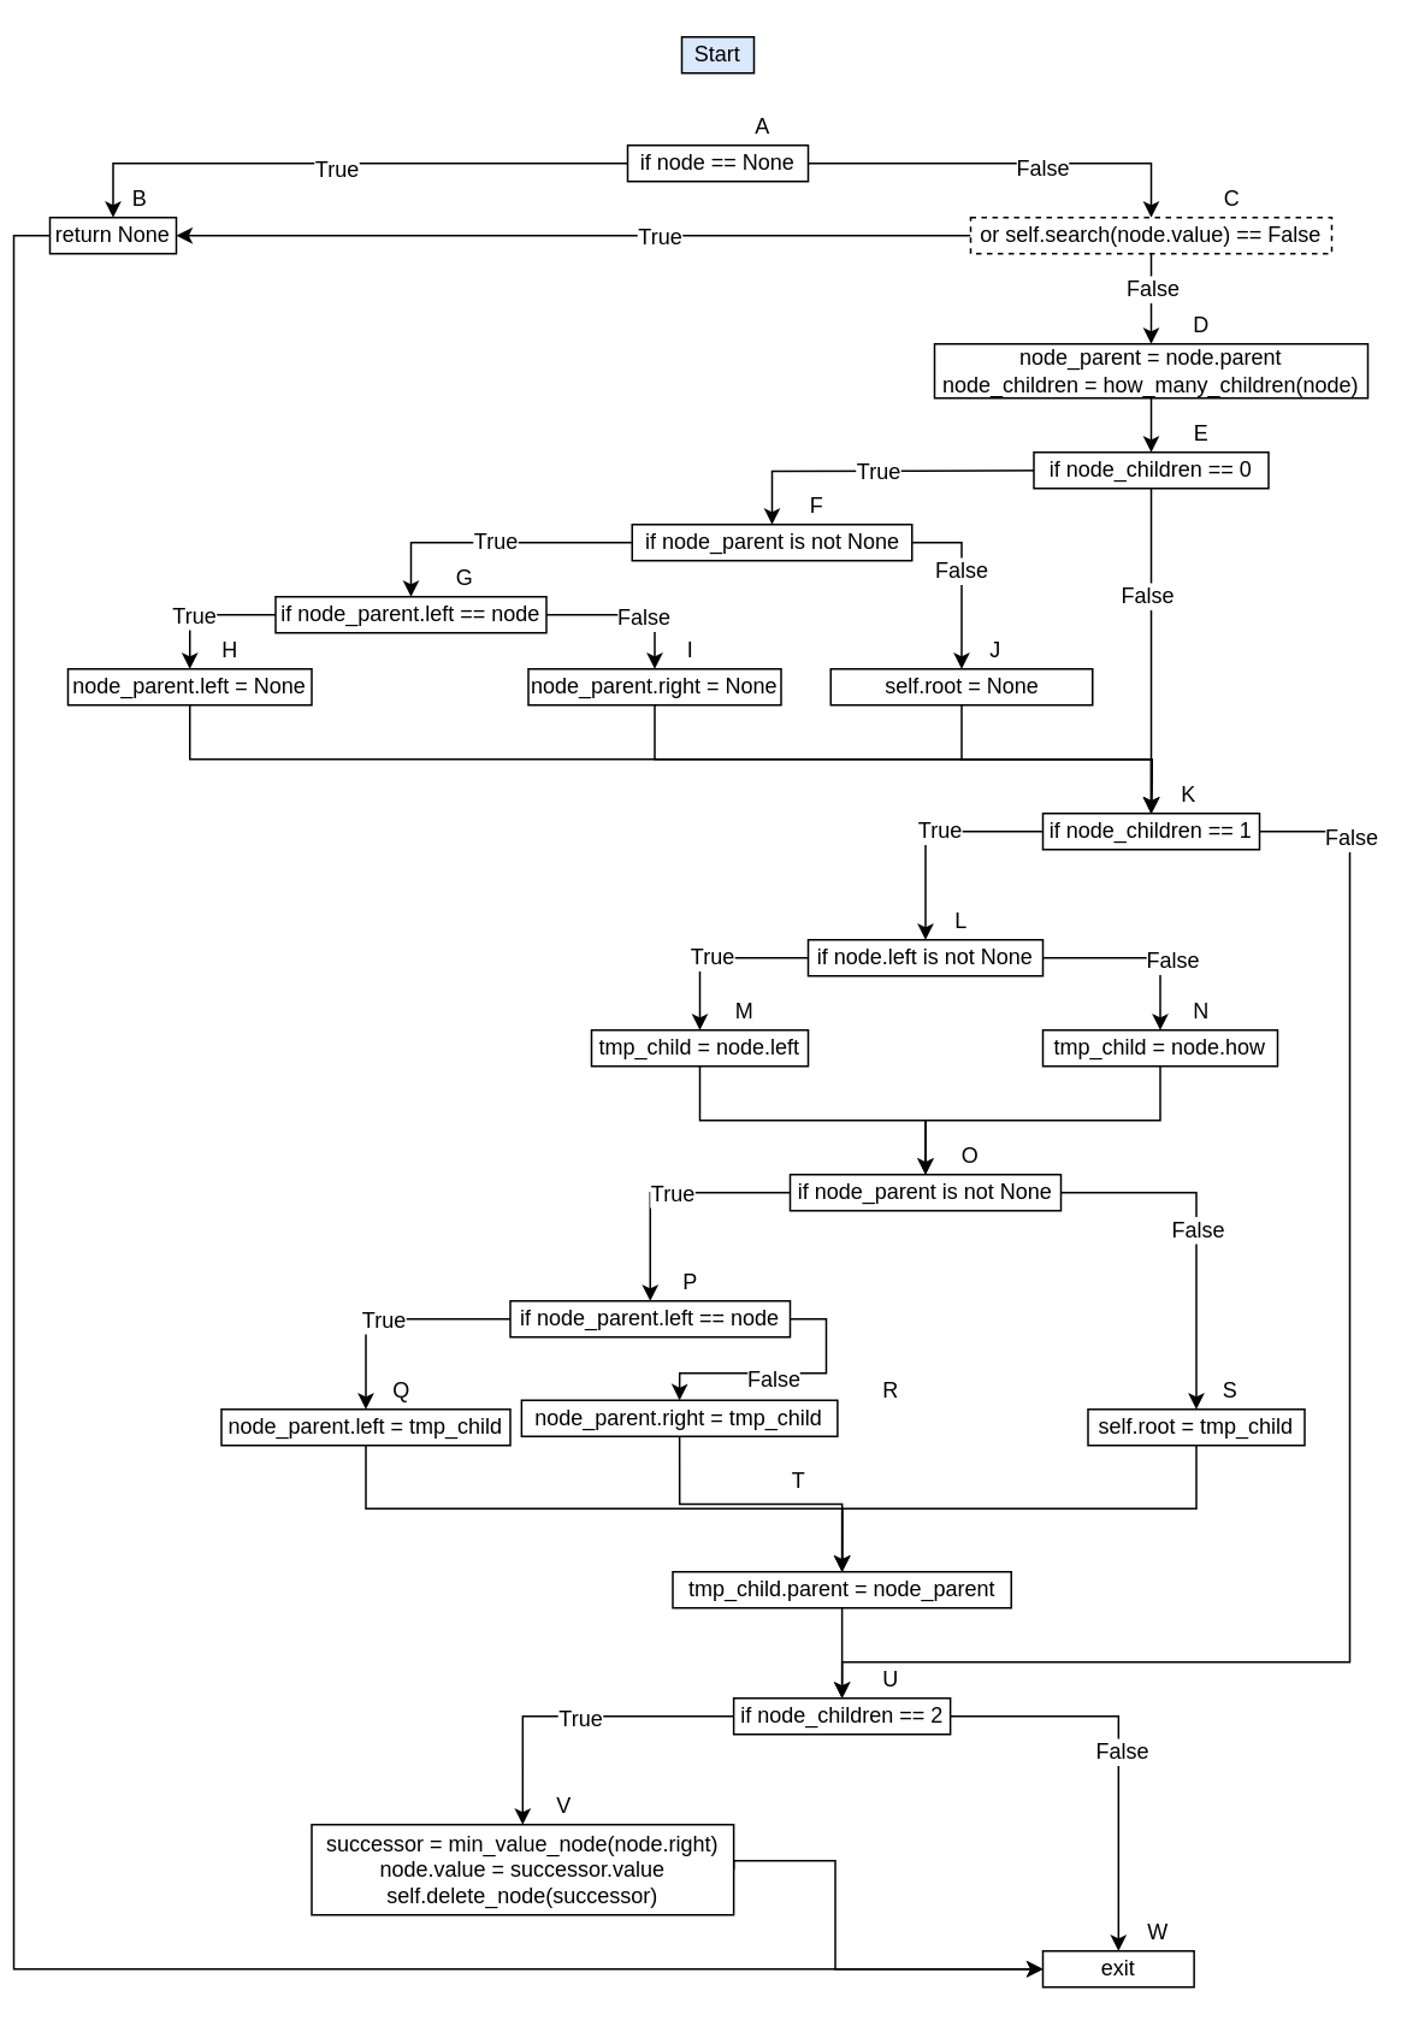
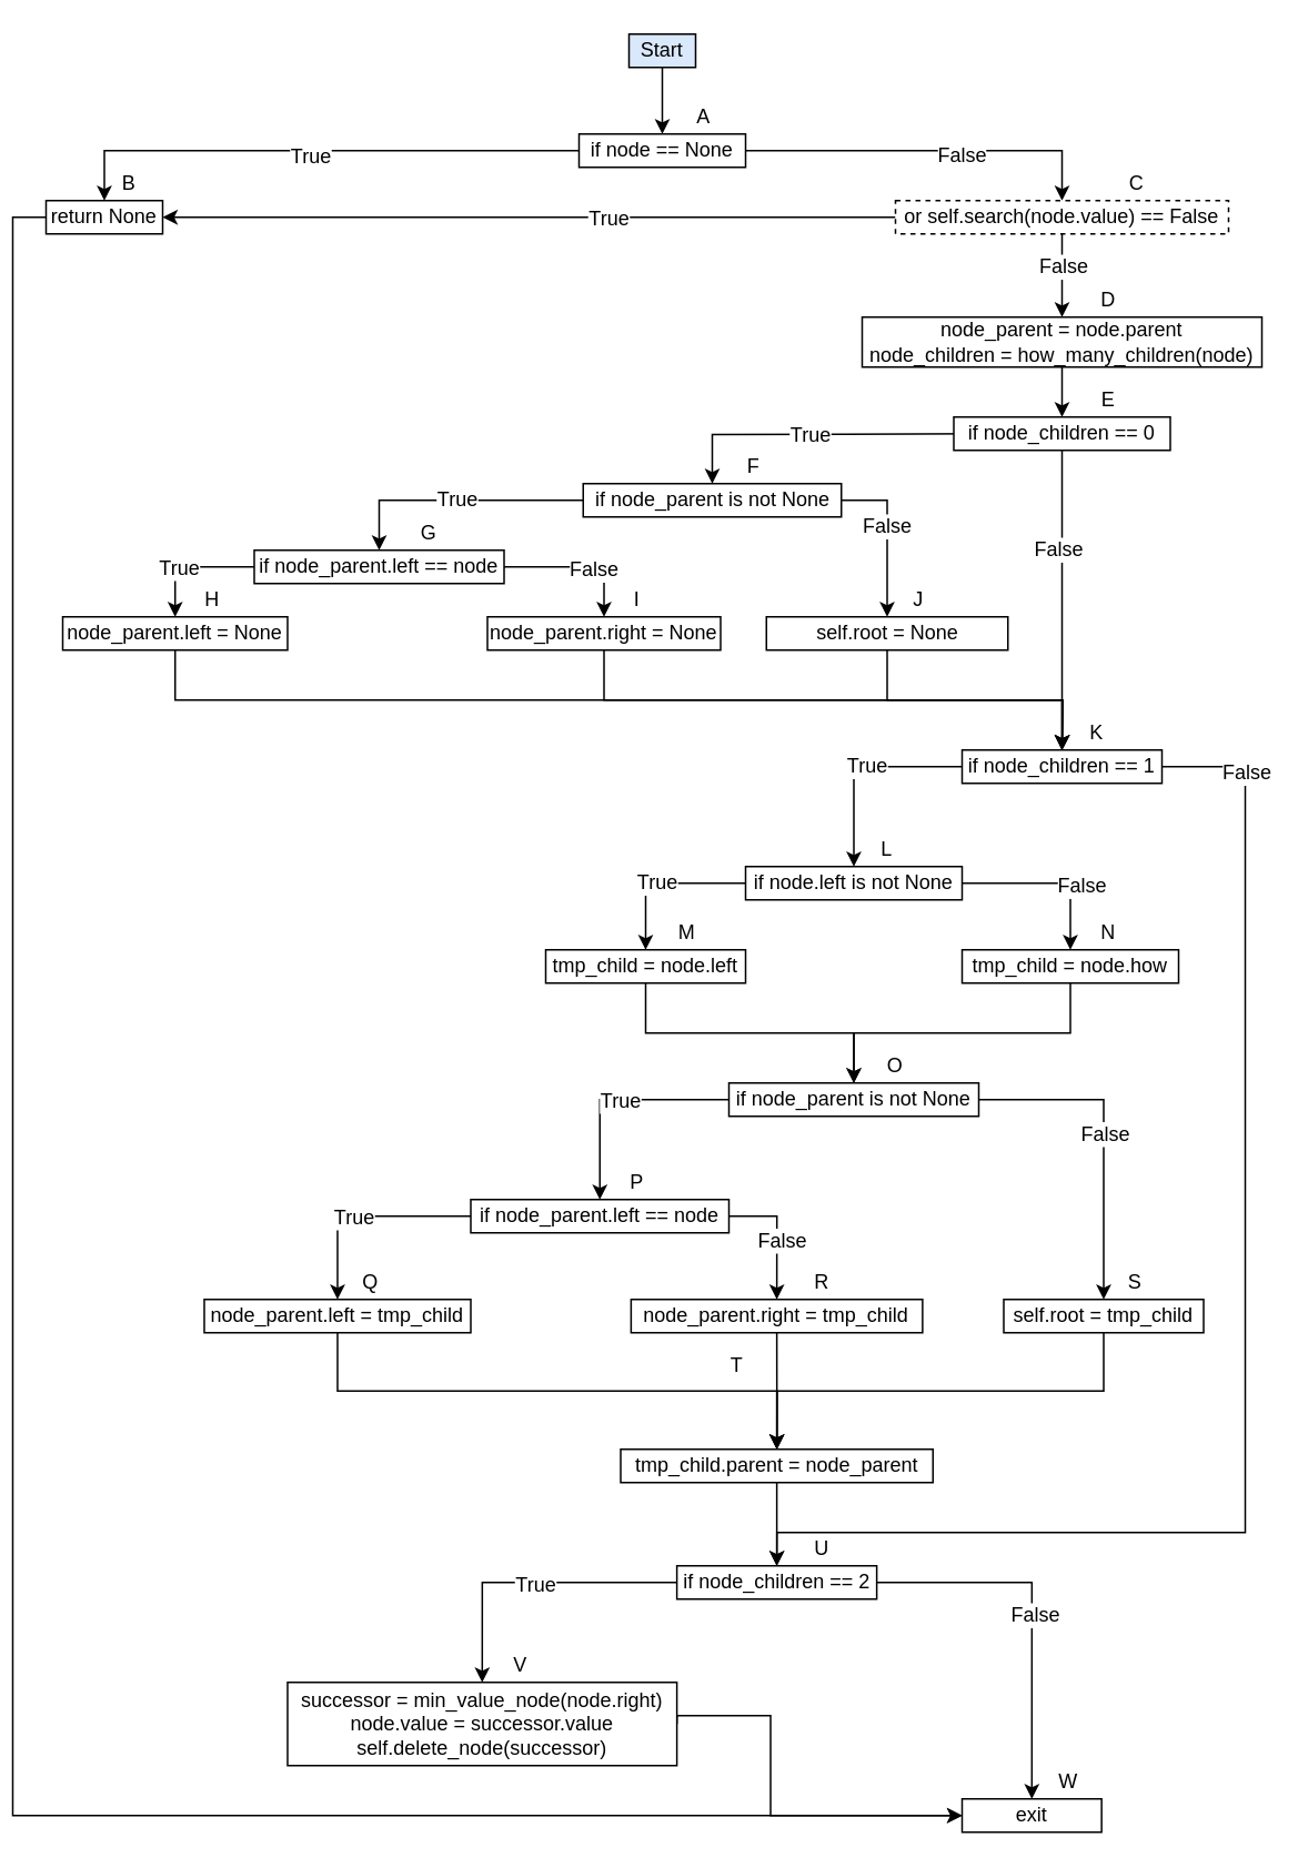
+ <mxCell id="2" style="edgeStyle=orthogonalEdgeStyle;rounded=0;orthogonalLoop=1;jettySize=auto;html=1;exitX=0.5;exitY=1;exitDx=0;exitDy=0;entryX=0.5;entryY=0;entryDx=0;entryDy=0;" edge="1" parent="1" source="3" target="8"><mxGeometry relative="1" as="geometry" /></mxCell>
- <mxCell id="66" value="node_parent.right = tmp_child" style="rounded=0;whiteSpace=wrap;html=1;" vertex="1" parent="1"><mxGeometry x="281.25" y="775" width="175" height="20" as="geometry" /></mxCell>
+ <mxCell id="66" value="node_parent.right = tmp_child" style="rounded=0;whiteSpace=wrap;html=1;" vertex="1" parent="1"><mxGeometry x="371.25" y="780" width="175" height="20" as="geometry" /></mxCell>
